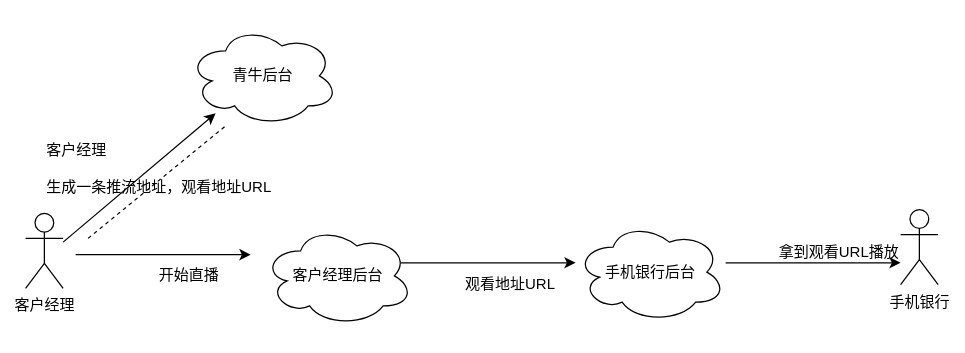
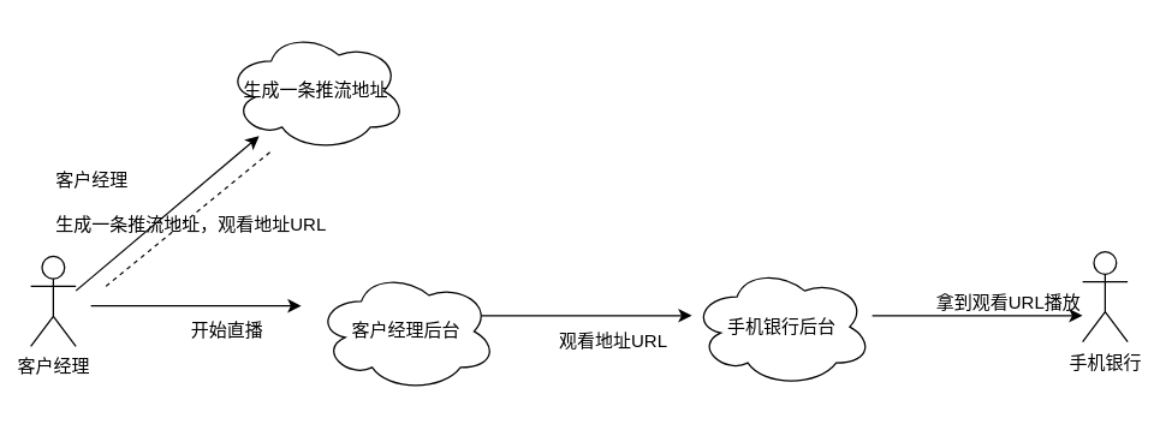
- <mxCell id="3" value="青牛后台" style="ellipse;shape=cloud;whiteSpace=wrap;html=1;" vertex="1" parent="1"><mxGeometry x="150" y="20" width="120" height="80" as="geometry" /></mxCell>
+ <mxCell id="3" value="生成一条推流地址" style="ellipse;shape=cloud;whiteSpace=wrap;html=1;" vertex="1" parent="1"><mxGeometry x="150" y="20" width="120" height="80" as="geometry" /></mxCell>
